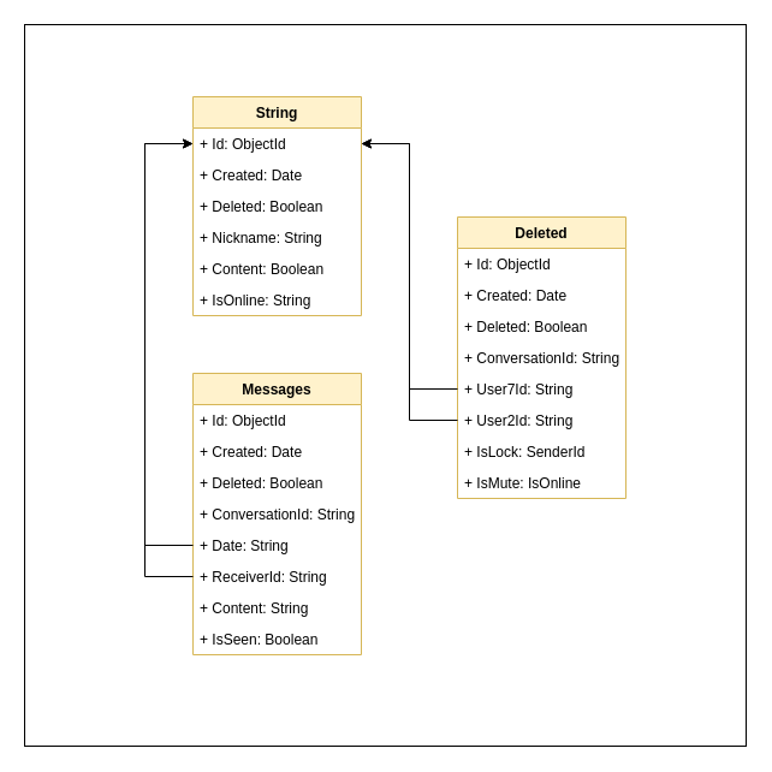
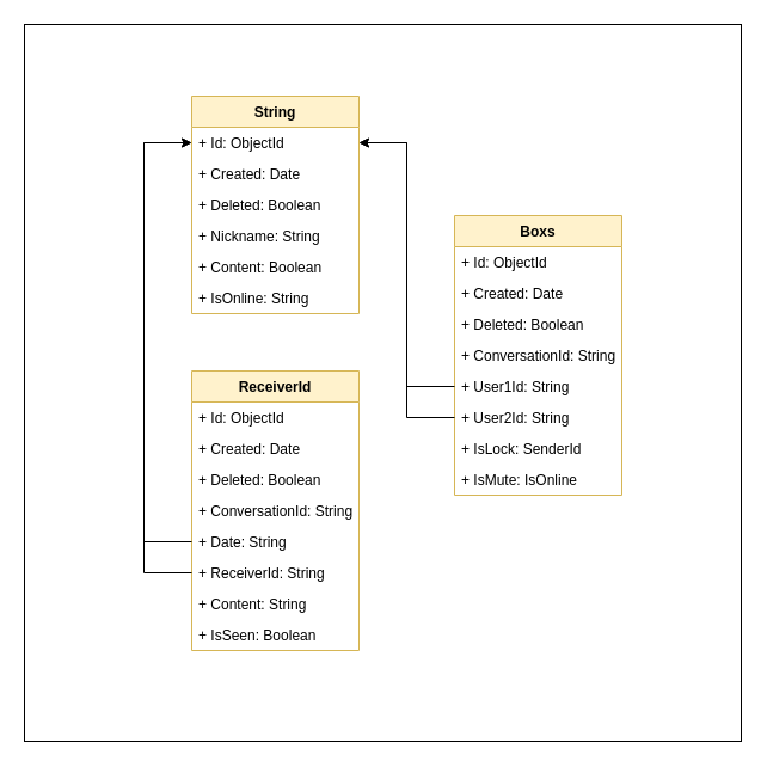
- <mxCell id="19" value="Deleted" style="swimlane;fontStyle=1;childLayout=stackLayout;horizontal=1;startSize=26;fillColor=#fff2cc;horizontalStack=0;resizeParent=1;resizeParentMax=0;resizeLast=0;collapsible=1;marginBottom=0;strokeColor=#d6b656;" parent="1" vertex="1"><mxGeometry x="380" y="180" width="140" height="234" as="geometry" /></mxCell>
+ <mxCell id="19" value="Boxs" style="swimlane;fontStyle=1;childLayout=stackLayout;horizontal=1;startSize=26;fillColor=#fff2cc;horizontalStack=0;resizeParent=1;resizeParentMax=0;resizeLast=0;collapsible=1;marginBottom=0;strokeColor=#d6b656;" parent="1" vertex="1"><mxGeometry x="380" y="180" width="140" height="234" as="geometry" /></mxCell>
- <mxCell id="10" value="Messages" style="swimlane;fontStyle=1;childLayout=stackLayout;horizontal=1;startSize=26;fillColor=#fff2cc;horizontalStack=0;resizeParent=1;resizeParentMax=0;resizeLast=0;collapsible=1;marginBottom=0;strokeColor=#d6b656;" parent="1" vertex="1"><mxGeometry x="160" y="310" width="140" height="234" as="geometry" /></mxCell>
+ <mxCell id="10" value="ReceiverId" style="swimlane;fontStyle=1;childLayout=stackLayout;horizontal=1;startSize=26;fillColor=#fff2cc;horizontalStack=0;resizeParent=1;resizeParentMax=0;resizeLast=0;collapsible=1;marginBottom=0;strokeColor=#d6b656;" parent="1" vertex="1"><mxGeometry x="160" y="310" width="140" height="234" as="geometry" /></mxCell>
- <mxCell id="24" value="+ User7Id: String" style="text;strokeColor=none;fillColor=none;align=left;verticalAlign=top;spacingLeft=4;spacingRight=4;overflow=hidden;rotatable=0;points=[[0,0.5],[1,0.5]];portConstraint=eastwest;" parent="19" vertex="1"><mxGeometry y="130" width="140" height="26" as="geometry" /></mxCell>
+ <mxCell id="24" value="+ User1Id: String" style="text;strokeColor=none;fillColor=none;align=left;verticalAlign=top;spacingLeft=4;spacingRight=4;overflow=hidden;rotatable=0;points=[[0,0.5],[1,0.5]];portConstraint=eastwest;" parent="19" vertex="1"><mxGeometry y="130" width="140" height="26" as="geometry" /></mxCell>
